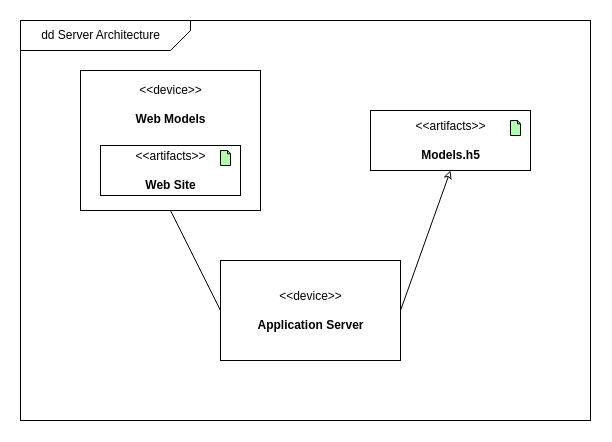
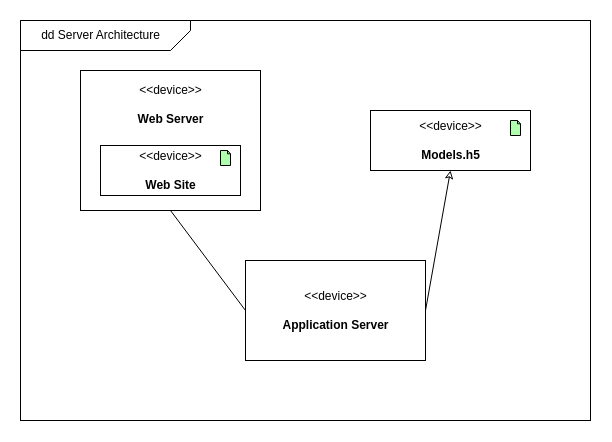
- <mxCell id="4" value="&amp;lt;&amp;lt;device&amp;gt;&amp;gt;&lt;br&gt;&lt;br&gt;&lt;b&gt;Web Models&lt;br&gt;&lt;br&gt;&lt;br&gt;&lt;br&gt;&lt;br&gt;&lt;br&gt;&lt;/b&gt;" style="text;html=1;align=center;verticalAlign=middle;dashed=0;fillColor=#ffffff;strokeColor=#000000;" vertex="1" parent="1"><mxGeometry x="80" y="70" width="180" height="140" as="geometry" /></mxCell>
+ <mxCell id="4" value="&amp;lt;&amp;lt;device&amp;gt;&amp;gt;&lt;br&gt;&lt;br&gt;&lt;b&gt;Web Server&lt;br&gt;&lt;br&gt;&lt;br&gt;&lt;br&gt;&lt;br&gt;&lt;br&gt;&lt;/b&gt;" style="text;html=1;align=center;verticalAlign=middle;dashed=0;fillColor=#ffffff;strokeColor=#000000;" vertex="1" parent="1"><mxGeometry x="80" y="70" width="180" height="140" as="geometry" /></mxCell>
- <mxCell id="5" value="&amp;lt;&amp;lt;artifacts&amp;gt;&amp;gt;&lt;br&gt;&lt;br&gt;&lt;b&gt;Models.h5&lt;/b&gt;" style="text;html=1;align=center;verticalAlign=middle;dashed=0;fillColor=#ffffff;strokeColor=#000000;" vertex="1" parent="1"><mxGeometry x="370" y="110" width="160" height="60" as="geometry" /></mxCell>
+ <mxCell id="5" value="&amp;lt;&amp;lt;device&amp;gt;&amp;gt;&lt;br&gt;&lt;br&gt;&lt;b&gt;Models.h5&lt;/b&gt;" style="text;html=1;align=center;verticalAlign=middle;dashed=0;fillColor=#ffffff;strokeColor=#000000;" vertex="1" parent="1"><mxGeometry x="370" y="110" width="160" height="60" as="geometry" /></mxCell>
- <mxCell id="6" value="&amp;lt;&amp;lt;artifacts&amp;gt;&amp;gt;&lt;br&gt;&lt;br&gt;&lt;b&gt;Web Site&lt;/b&gt;" style="text;html=1;align=center;verticalAlign=middle;dashed=0;fillColor=#ffffff;strokeColor=#000000;" vertex="1" parent="1"><mxGeometry x="100" y="145" width="140" height="50" as="geometry" /></mxCell>
+ <mxCell id="6" value="&amp;lt;&amp;lt;device&amp;gt;&amp;gt;&lt;br&gt;&lt;br&gt;&lt;b&gt;Web Site&lt;/b&gt;" style="text;html=1;align=center;verticalAlign=middle;dashed=0;fillColor=#ffffff;strokeColor=#000000;" vertex="1" parent="1"><mxGeometry x="100" y="145" width="140" height="50" as="geometry" /></mxCell>
- <mxCell id="10" value="&amp;lt;&amp;lt;device&amp;gt;&amp;gt;&lt;br&gt;&lt;br&gt;&lt;b&gt;Application Server&lt;br&gt;&lt;/b&gt;" style="text;html=1;align=center;verticalAlign=middle;dashed=0;fillColor=#ffffff;strokeColor=#000000;" vertex="1" parent="1"><mxGeometry x="220" y="260" width="180" height="100" as="geometry" /></mxCell>
+ <mxCell id="10" value="&amp;lt;&amp;lt;device&amp;gt;&amp;gt;&lt;br&gt;&lt;br&gt;&lt;b&gt;Application Server&lt;br&gt;&lt;/b&gt;" style="text;html=1;align=center;verticalAlign=middle;dashed=0;fillColor=#ffffff;strokeColor=#000000;" vertex="1" parent="1"><mxGeometry x="245" y="260" width="180" height="100" as="geometry" /></mxCell>
